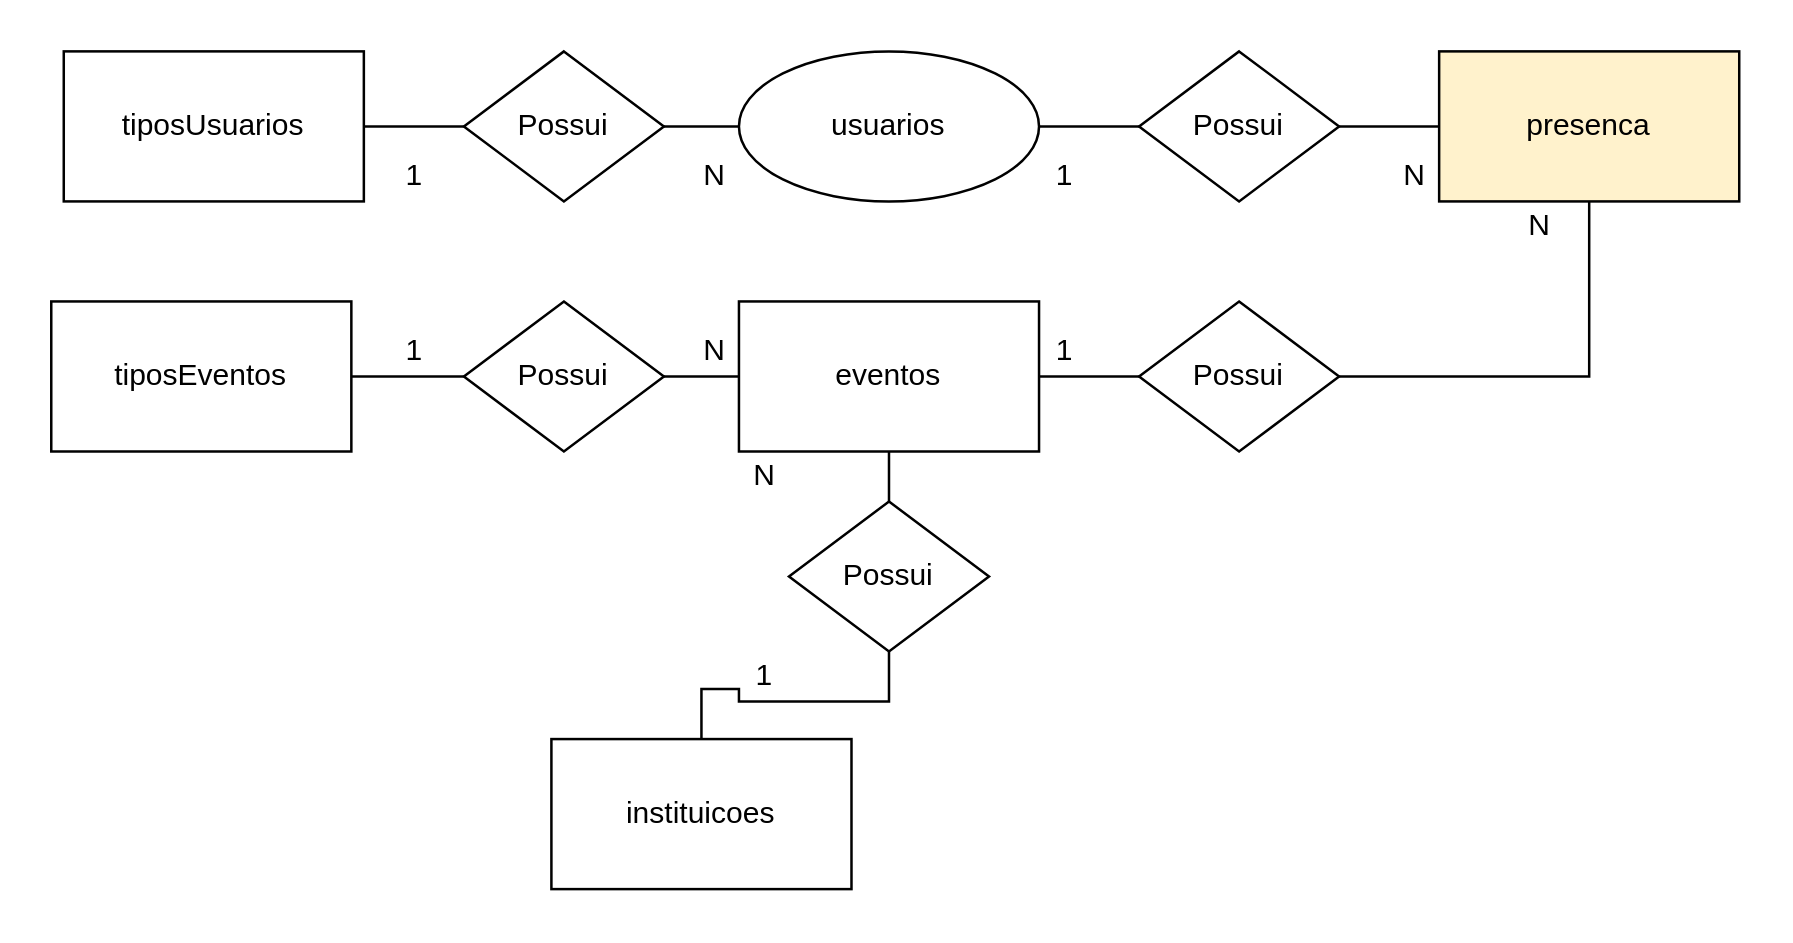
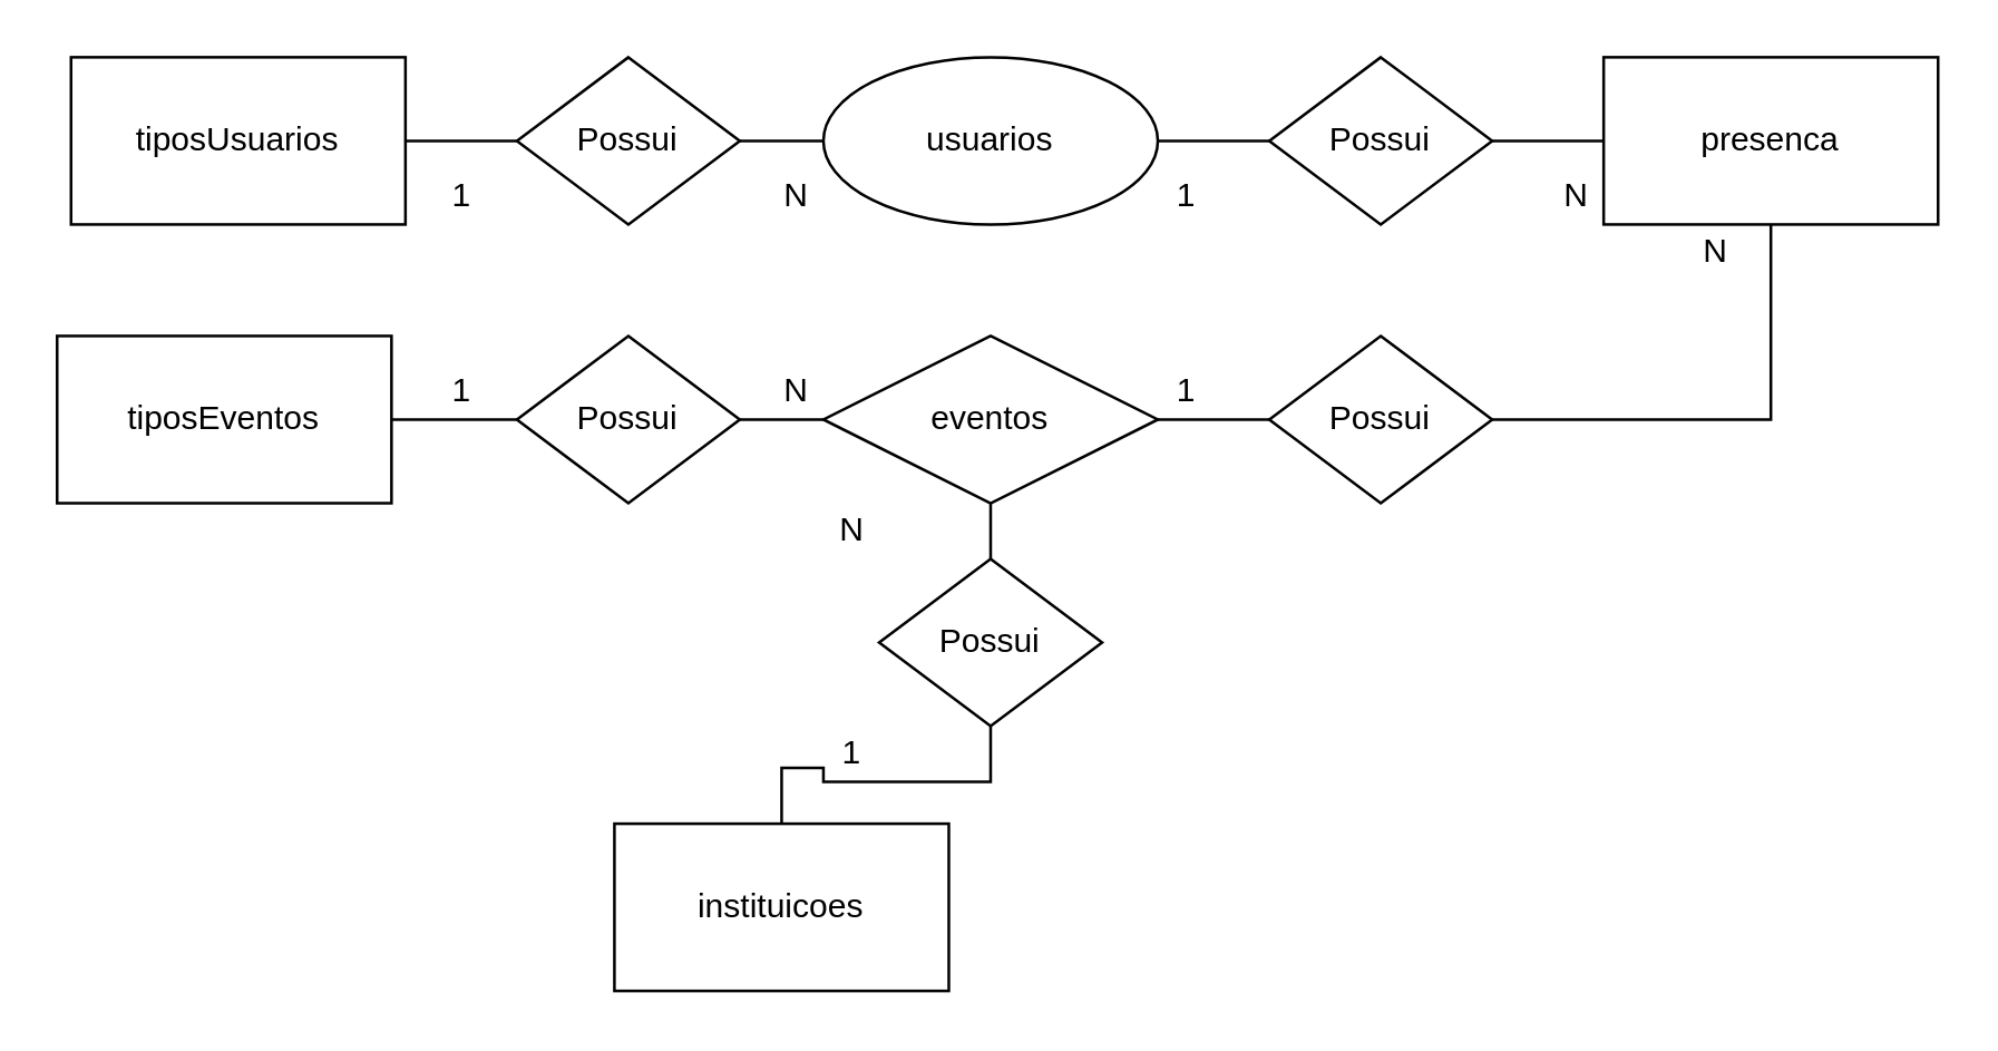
- <mxCell id="8" value="presenca" style="whiteSpace=wrap;html=1;fillColor=#fff2cc;" vertex="1" parent="1"><mxGeometry x="575" y="20" width="120" height="60" as="geometry" /></mxCell>
+ <mxCell id="8" value="presenca" style="whiteSpace=wrap;html=1;" vertex="1" parent="1"><mxGeometry x="575" y="20" width="120" height="60" as="geometry" /></mxCell>
- <mxCell id="7" value="eventos" style="whiteSpace=wrap;html=1;" vertex="1" parent="1"><mxGeometry x="295" y="120" width="120" height="60" as="geometry" /></mxCell>
+ <mxCell id="7" value="eventos" style="rhombus;whiteSpace=wrap;html=1;" vertex="1" parent="1"><mxGeometry x="295" y="120" width="120" height="60" as="geometry" /></mxCell>
